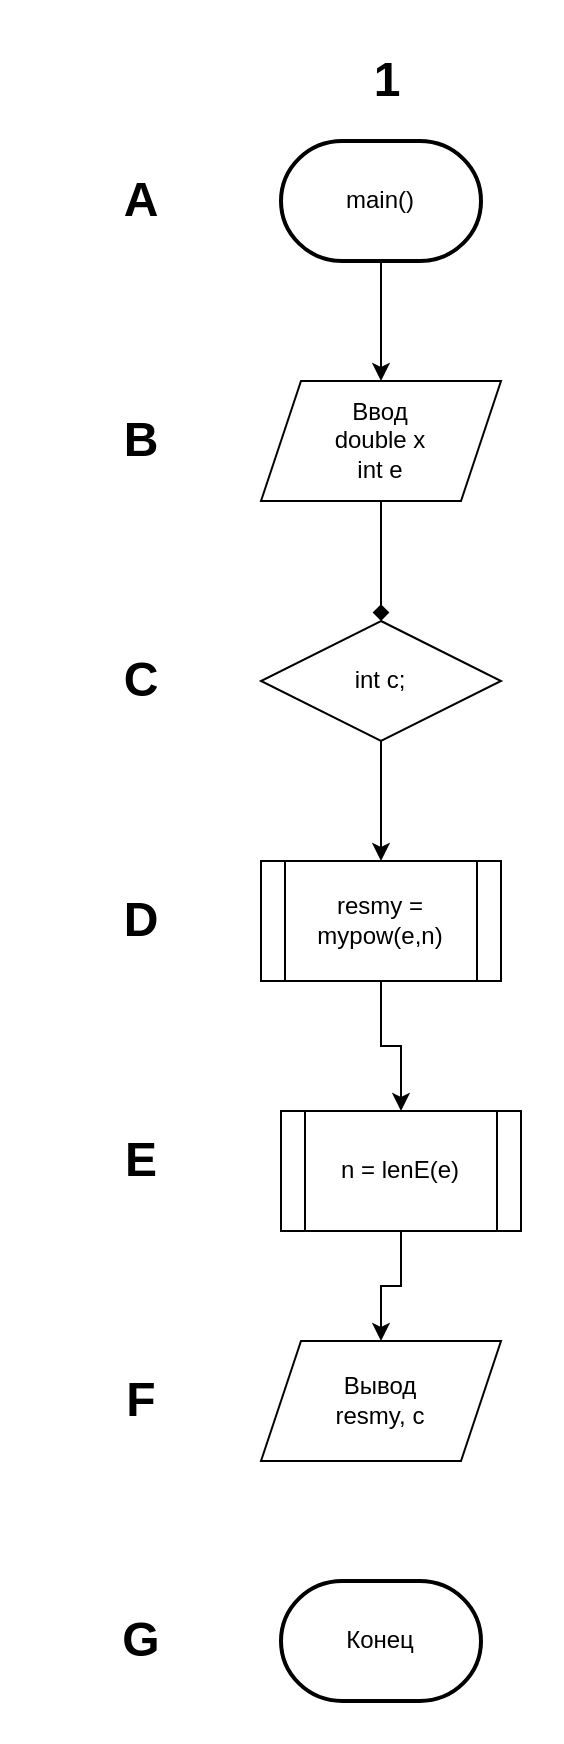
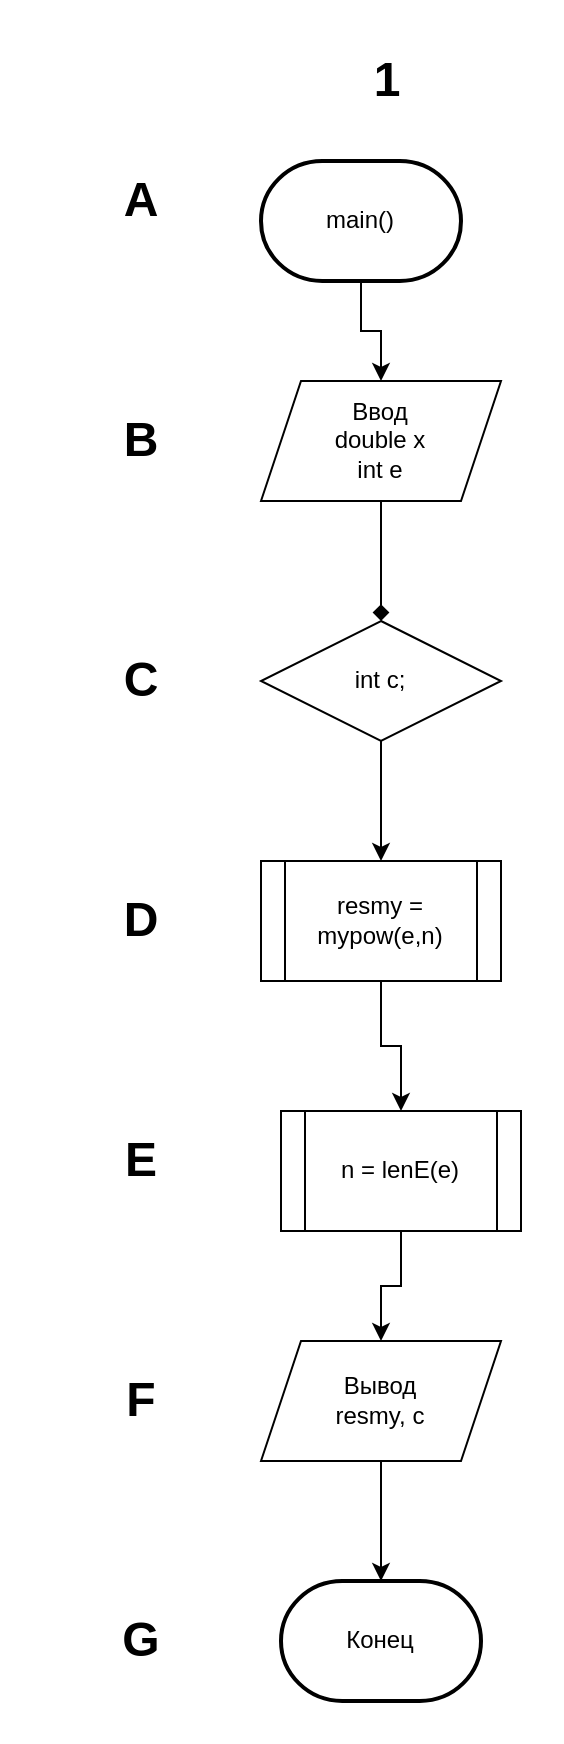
- <mxCell id="10" value="main()" style="strokeWidth=2;html=1;shape=mxgraph.flowchart.terminator;whiteSpace=wrap;" vertex="1" parent="1"><mxGeometry x="140" y="70" width="100" height="60" as="geometry" /></mxCell>
+ <mxCell id="10" value="main()" style="strokeWidth=2;html=1;shape=mxgraph.flowchart.terminator;whiteSpace=wrap;" vertex="1" parent="1"><mxGeometry x="130" y="80" width="100" height="60" as="geometry" /></mxCell>
+ <mxCell id="6" value="" style="edgeStyle=orthogonalEdgeStyle;rounded=0;orthogonalLoop=1;jettySize=auto;html=1;" edge="1" parent="1" source="7" target="8"><mxGeometry relative="1" as="geometry" /></mxCell>
